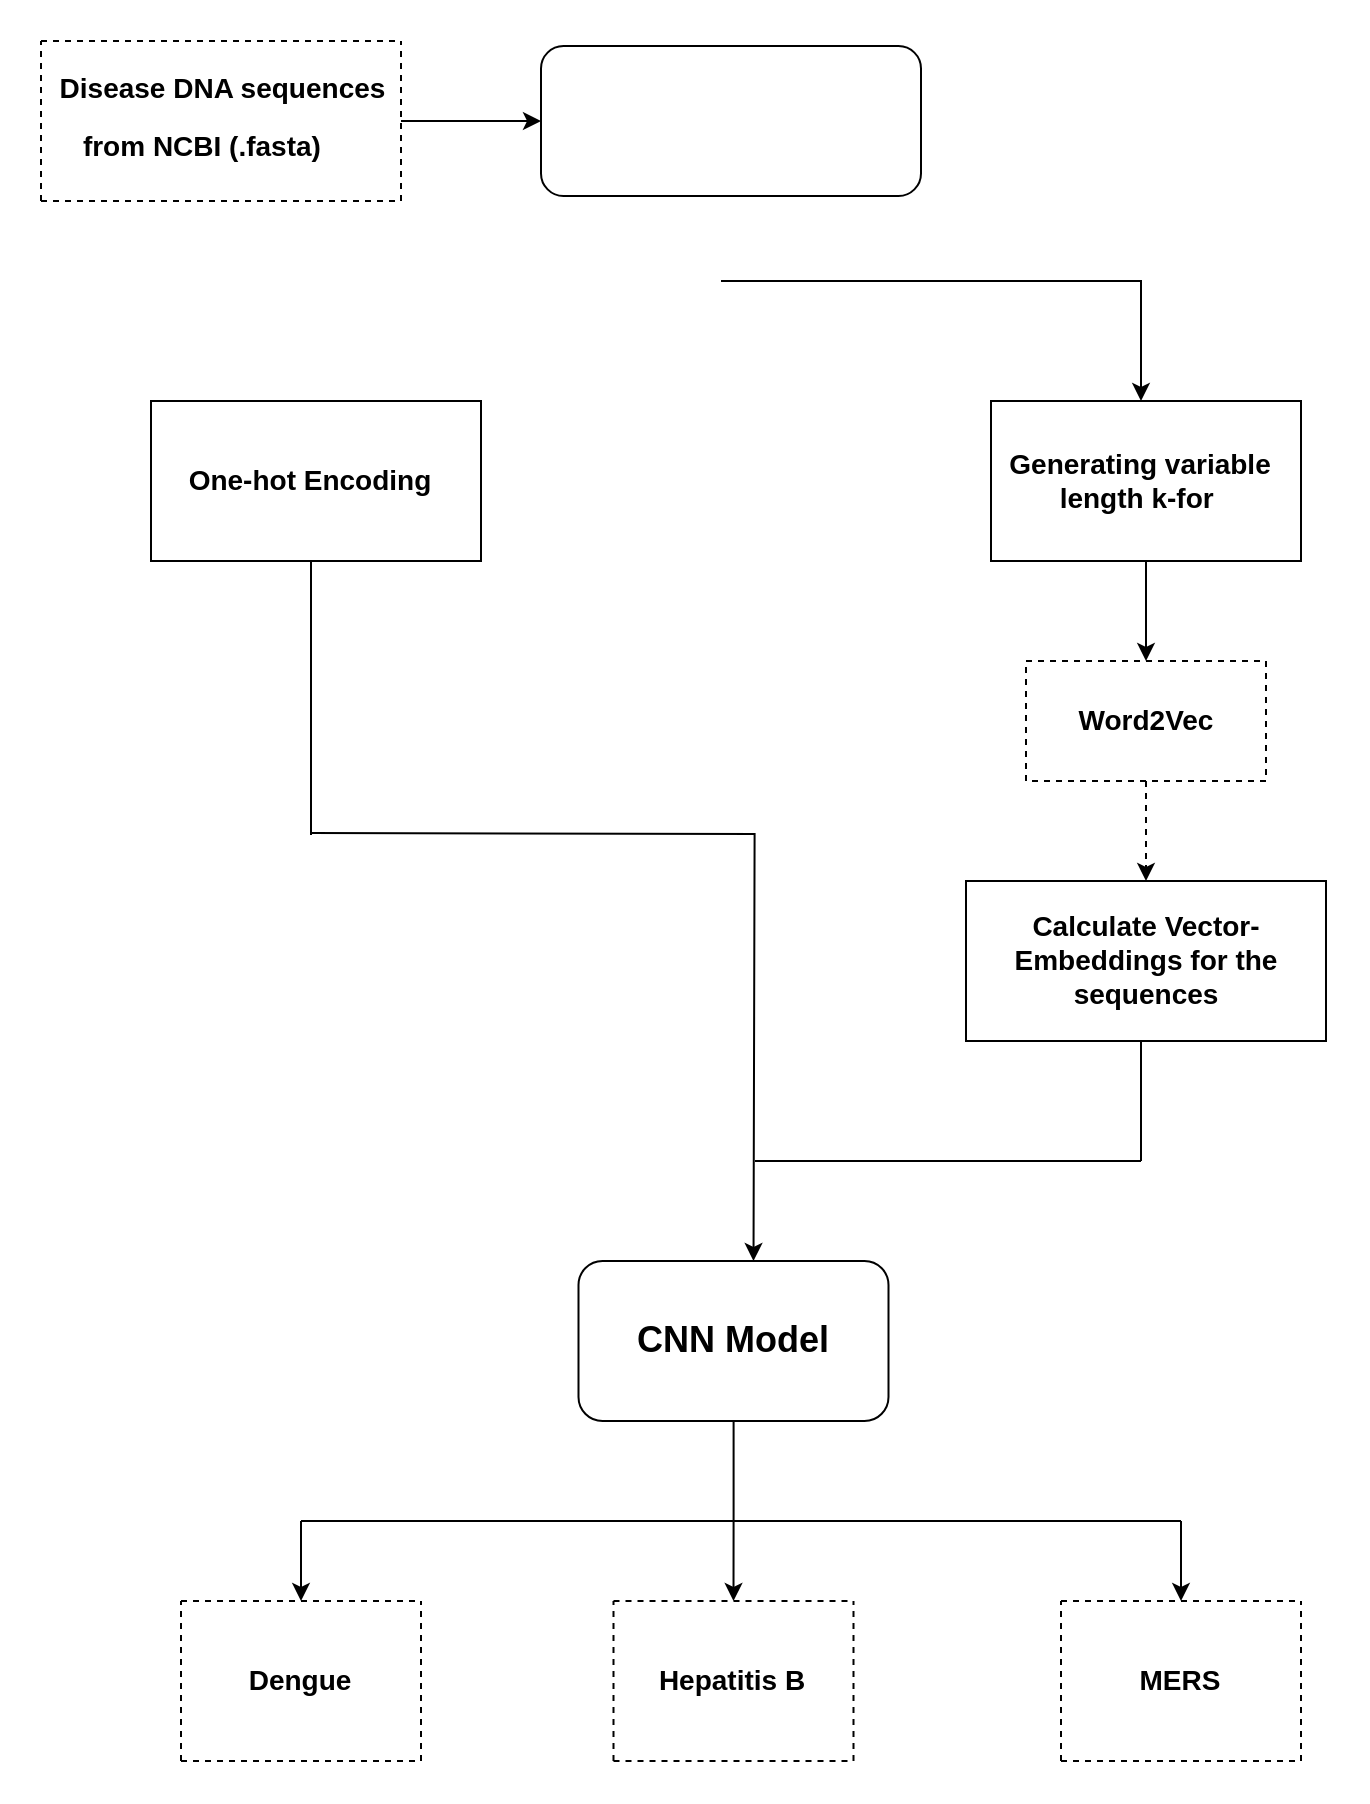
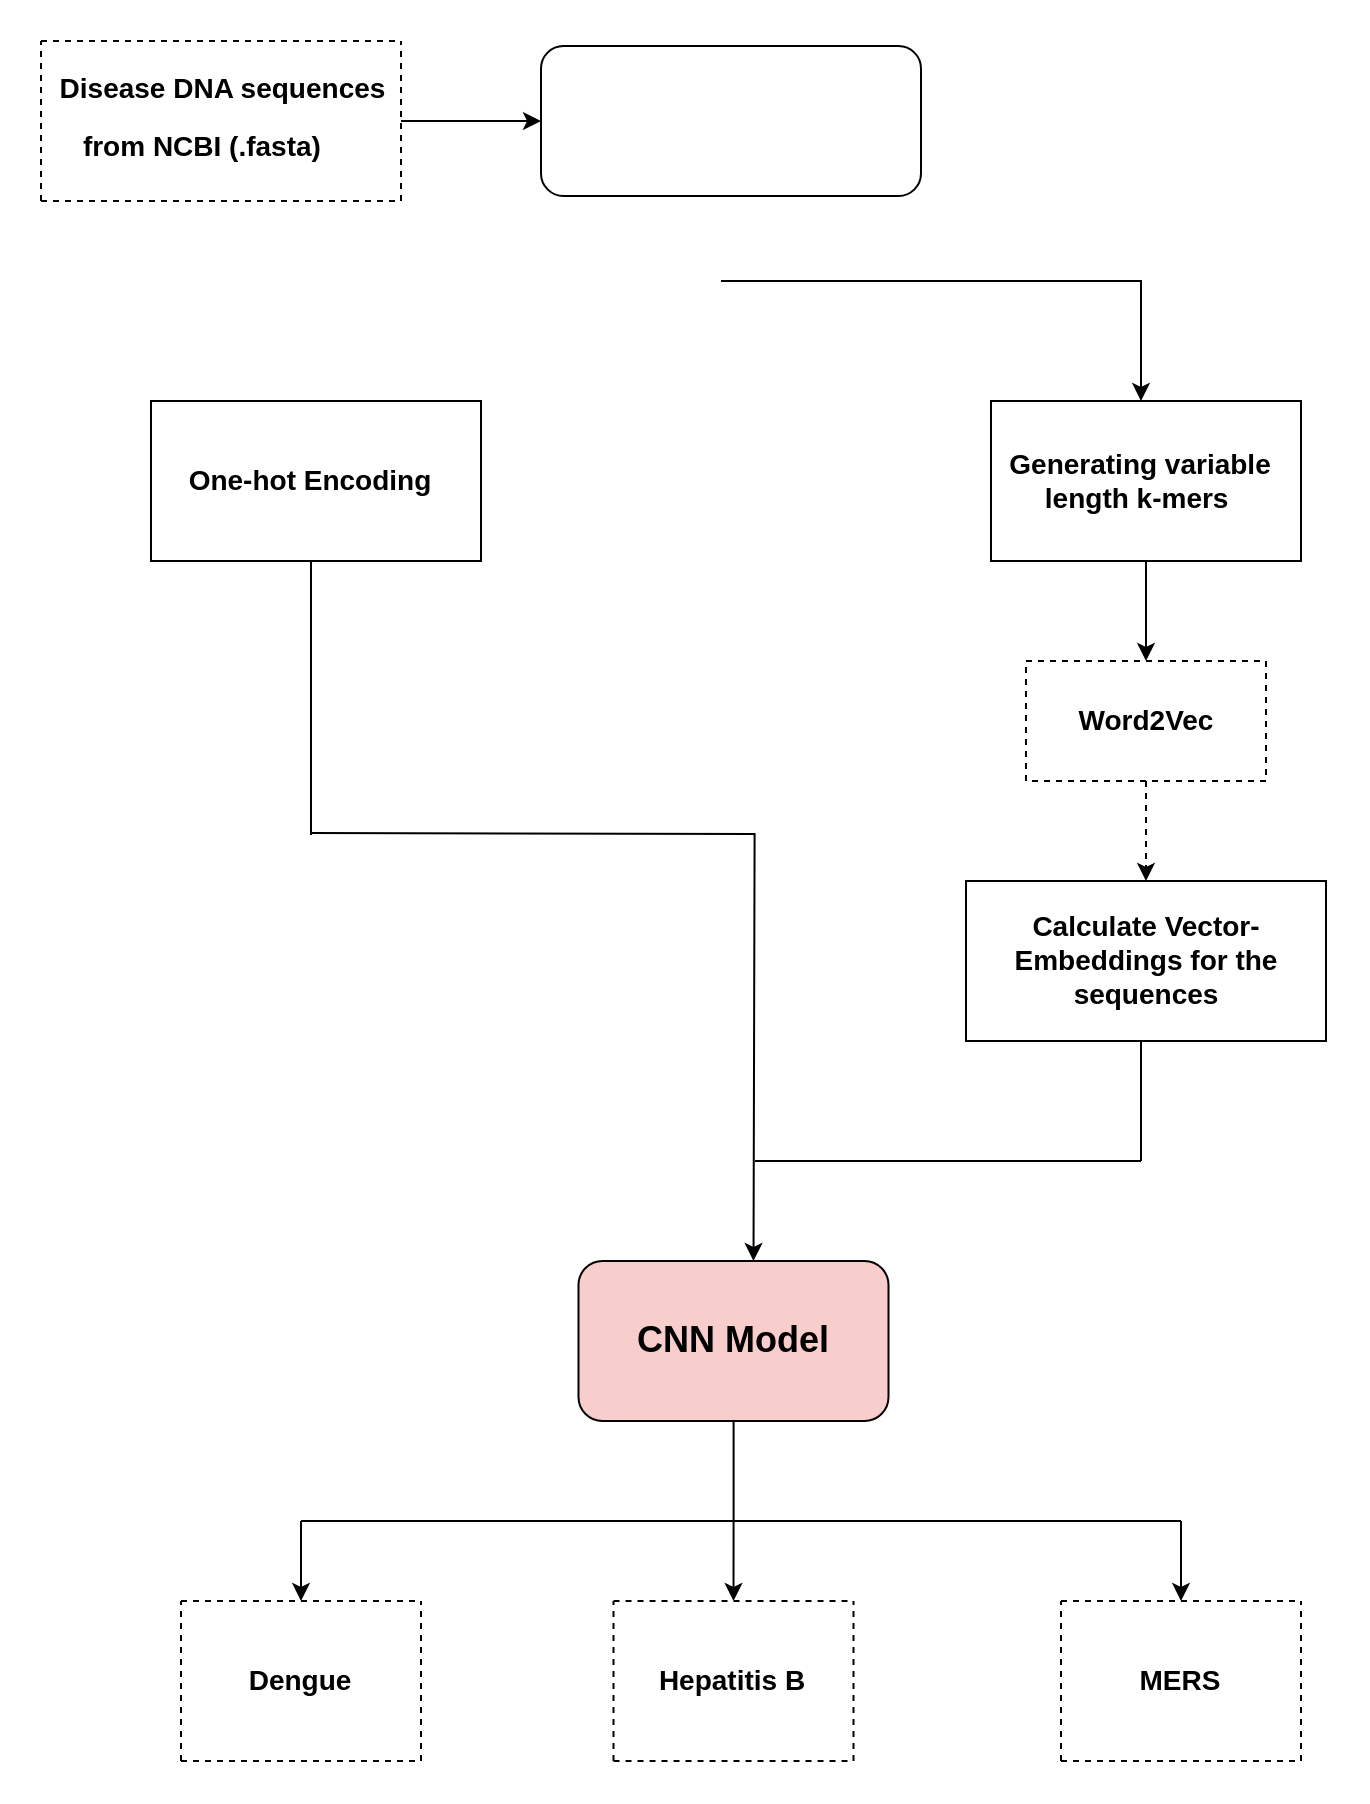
- <mxCell id="17" value="&lt;b&gt;&lt;font style=&quot;font-size: 14px;&quot;&gt;Generating variable length k-for&lt;/font&gt;&lt;/b&gt;&amp;nbsp;" style="text;html=1;align=center;verticalAlign=middle;whiteSpace=wrap;rounded=0;" vertex="1" parent="1"><mxGeometry x="495" y="210" width="150" height="60" as="geometry" /></mxCell>
+ <mxCell id="17" value="&lt;b&gt;&lt;font style=&quot;font-size: 14px;&quot;&gt;Generating variable length k-mers&lt;/font&gt;&lt;/b&gt;&amp;nbsp;" style="text;html=1;align=center;verticalAlign=middle;whiteSpace=wrap;rounded=0;" vertex="1" parent="1"><mxGeometry x="495" y="210" width="150" height="60" as="geometry" /></mxCell>
- <mxCell id="22" value="&lt;b&gt;&lt;font style=&quot;font-size: 18px;&quot;&gt;CNN Model&lt;/font&gt;&lt;/b&gt;" style="rounded=1;whiteSpace=wrap;html=1;" vertex="1" parent="1"><mxGeometry x="288.75" y="630" width="155" height="80" as="geometry" /></mxCell>
+ <mxCell id="22" value="&lt;b&gt;&lt;font style=&quot;font-size: 18px;&quot;&gt;CNN Model&lt;/font&gt;&lt;/b&gt;" style="rounded=1;whiteSpace=wrap;html=1;fillColor=#f8cecc;" vertex="1" parent="1"><mxGeometry x="288.75" y="630" width="155" height="80" as="geometry" /></mxCell>
